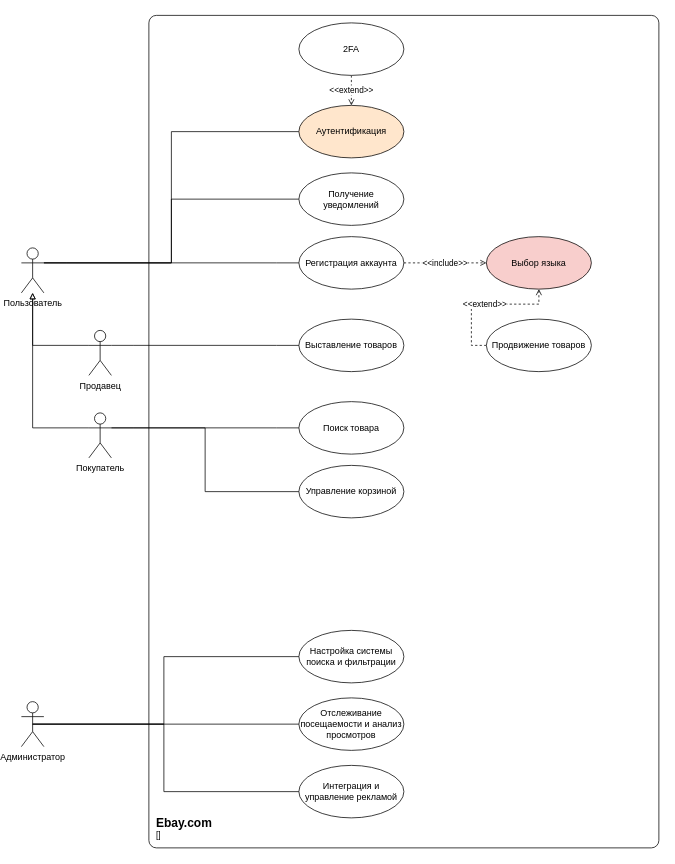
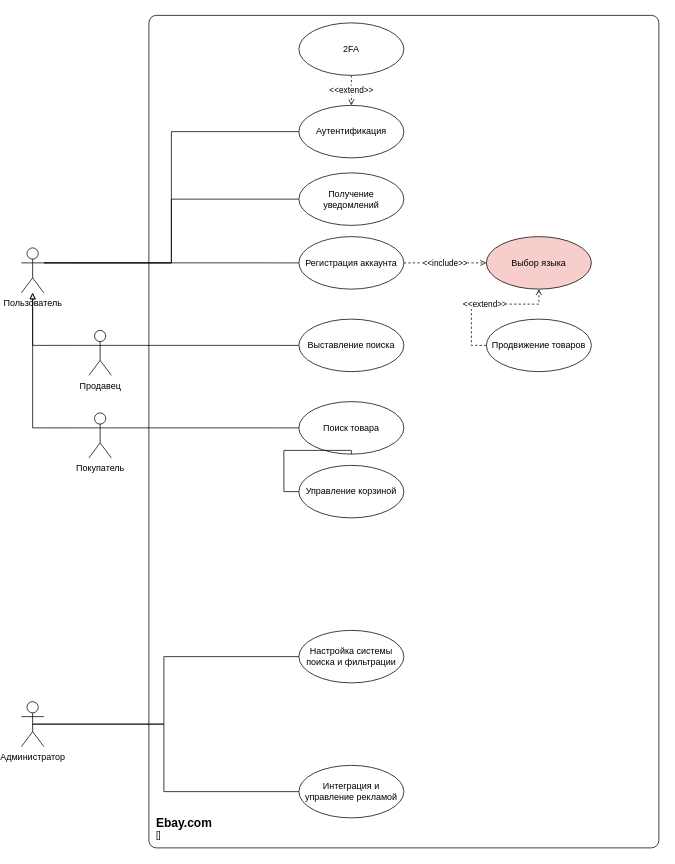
- <mxCell id="13" value="Аутентификация" style="ellipse;whiteSpace=wrap;html=1;fillColor=#ffe6cc;" parent="1" vertex="1"><mxGeometry x="390" y="140" width="140" height="70" as="geometry" /></mxCell>
+ <mxCell id="13" value="Аутентификация" style="ellipse;whiteSpace=wrap;html=1;" parent="1" vertex="1"><mxGeometry x="390" y="140" width="140" height="70" as="geometry" /></mxCell>
- <mxCell id="14" value="Выставление товаров" style="ellipse;whiteSpace=wrap;html=1;" parent="1" vertex="1"><mxGeometry x="390" y="425" width="140" height="70" as="geometry" /></mxCell>
+ <mxCell id="14" value="Выставление поиска" style="ellipse;whiteSpace=wrap;html=1;" parent="1" vertex="1"><mxGeometry x="390" y="425" width="140" height="70" as="geometry" /></mxCell>
- <mxCell id="24" style="edgeStyle=orthogonalEdgeStyle;rounded=0;orthogonalLoop=1;jettySize=auto;html=1;exitX=0;exitY=0.5;exitDx=0;exitDy=0;entryX=1;entryY=0.333;entryDx=0;entryDy=0;entryPerimeter=0;endArrow=none;endFill=0;" parent="1" source="6" target="19" edge="1"><mxGeometry relative="1" as="geometry" /></mxCell>
+ <mxCell id="24" style="edgeStyle=orthogonalEdgeStyle;rounded=0;orthogonalLoop=1;jettySize=auto;html=1;exitX=0;exitY=0.5;exitDx=0;exitDy=0;endArrow=none;endFill=0;" parent="1" source="6" target="5" edge="1"><mxGeometry relative="1" as="geometry" /></mxCell>
- <mxCell id="31" style="edgeStyle=orthogonalEdgeStyle;rounded=0;orthogonalLoop=1;jettySize=auto;html=1;exitX=0;exitY=0.5;exitDx=0;exitDy=0;entryX=0.5;entryY=0.5;entryDx=0;entryDy=0;entryPerimeter=0;endArrow=none;endFill=0;" parent="1" source="27" target="29" edge="1"><mxGeometry relative="1" as="geometry" /></mxCell>
- <mxCell id="27" value="Отслеживание посещаемости и анализ просмотров" style="ellipse;whiteSpace=wrap;html=1;" parent="1" vertex="1"><mxGeometry x="390" y="930" width="140" height="70" as="geometry" /></mxCell>
